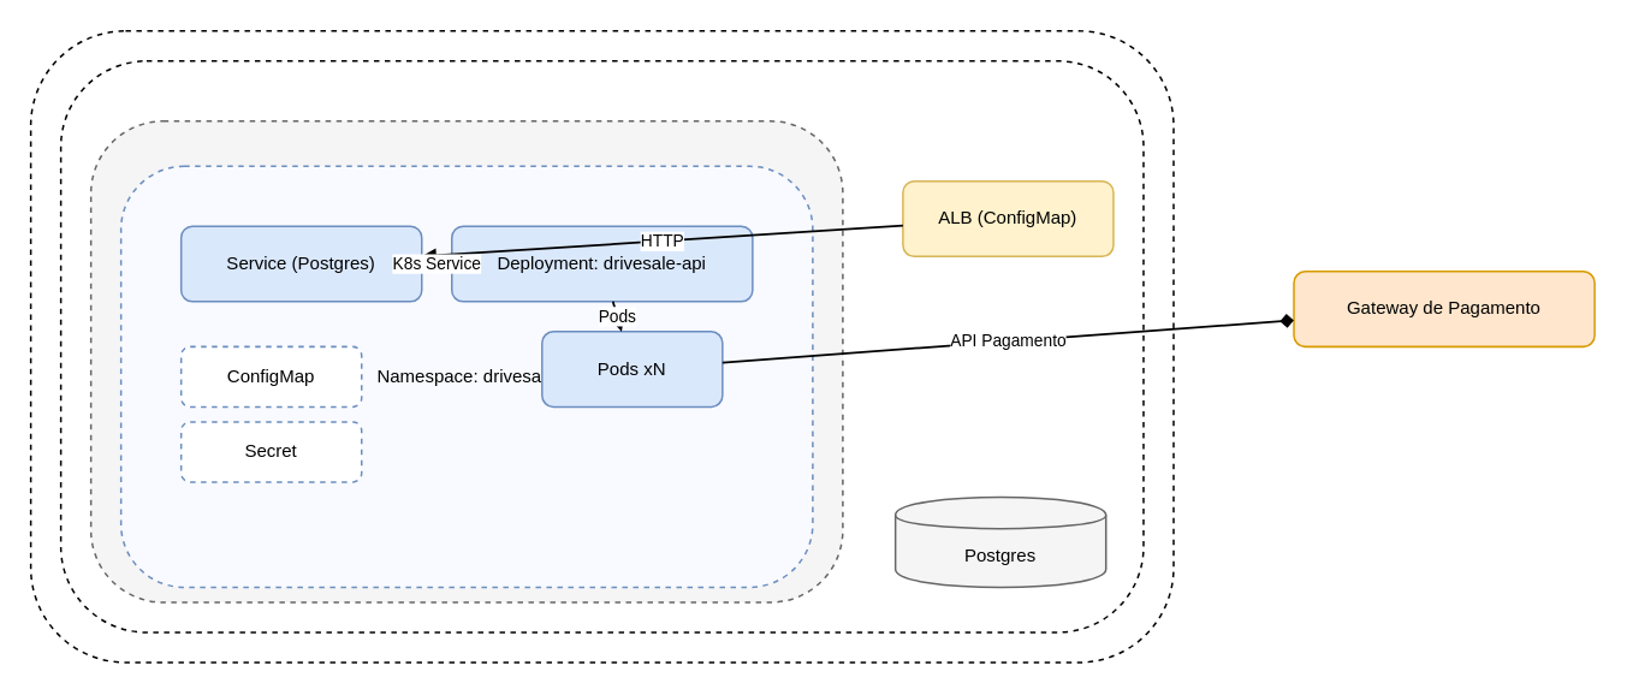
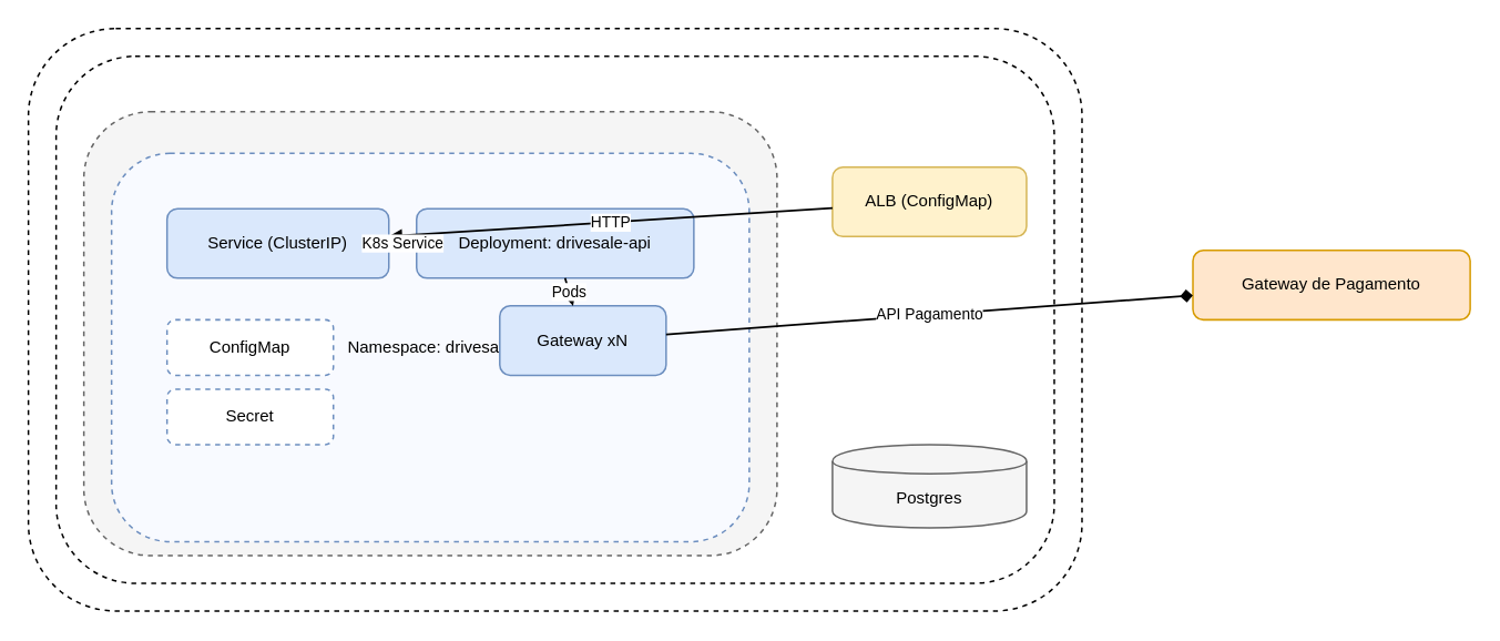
- <mxCell id="7" value="Service (Postgres)" style="rounded=1;whiteSpace=wrap;html=1;fillColor=#dae8fc;strokeColor=#6c8ebf;strokeWidth=1.2;" parent="1" vertex="1"><mxGeometry x="120" y="150" width="160" height="50" as="geometry" /></mxCell>
+ <mxCell id="7" value="Service (ClusterIP)" style="rounded=1;whiteSpace=wrap;html=1;fillColor=#dae8fc;strokeColor=#6c8ebf;strokeWidth=1.2;" parent="1" vertex="1"><mxGeometry x="120" y="150" width="160" height="50" as="geometry" /></mxCell>
- <mxCell id="9" value="Pods xN" style="rounded=1;whiteSpace=wrap;html=1;fillColor=#dae8fc;strokeColor=#6c8ebf;strokeWidth=1.2;" parent="1" vertex="1"><mxGeometry x="360" y="220" width="120" height="50" as="geometry" /></mxCell>
+ <mxCell id="9" value="Gateway xN" style="rounded=1;whiteSpace=wrap;html=1;fillColor=#dae8fc;strokeColor=#6c8ebf;strokeWidth=1.2;" parent="1" vertex="1"><mxGeometry x="360" y="220" width="120" height="50" as="geometry" /></mxCell>
- <mxCell id="12" value="Postgres" style="shape=cylinder;whiteSpace=wrap;html=1;boundedLbl=1;fillColor=#f5f5f5;strokeColor=#666666;strokeWidth=1.2;" parent="1" vertex="1"><mxGeometry x="595" y="330" width="140" height="60" as="geometry" /></mxCell>
+ <mxCell id="12" value="Postgres" style="shape=cylinder;whiteSpace=wrap;html=1;boundedLbl=1;fillColor=#f5f5f5;strokeColor=#666666;strokeWidth=1.2;" parent="1" vertex="1"><mxGeometry x="600" y="320" width="140" height="60" as="geometry" /></mxCell>
